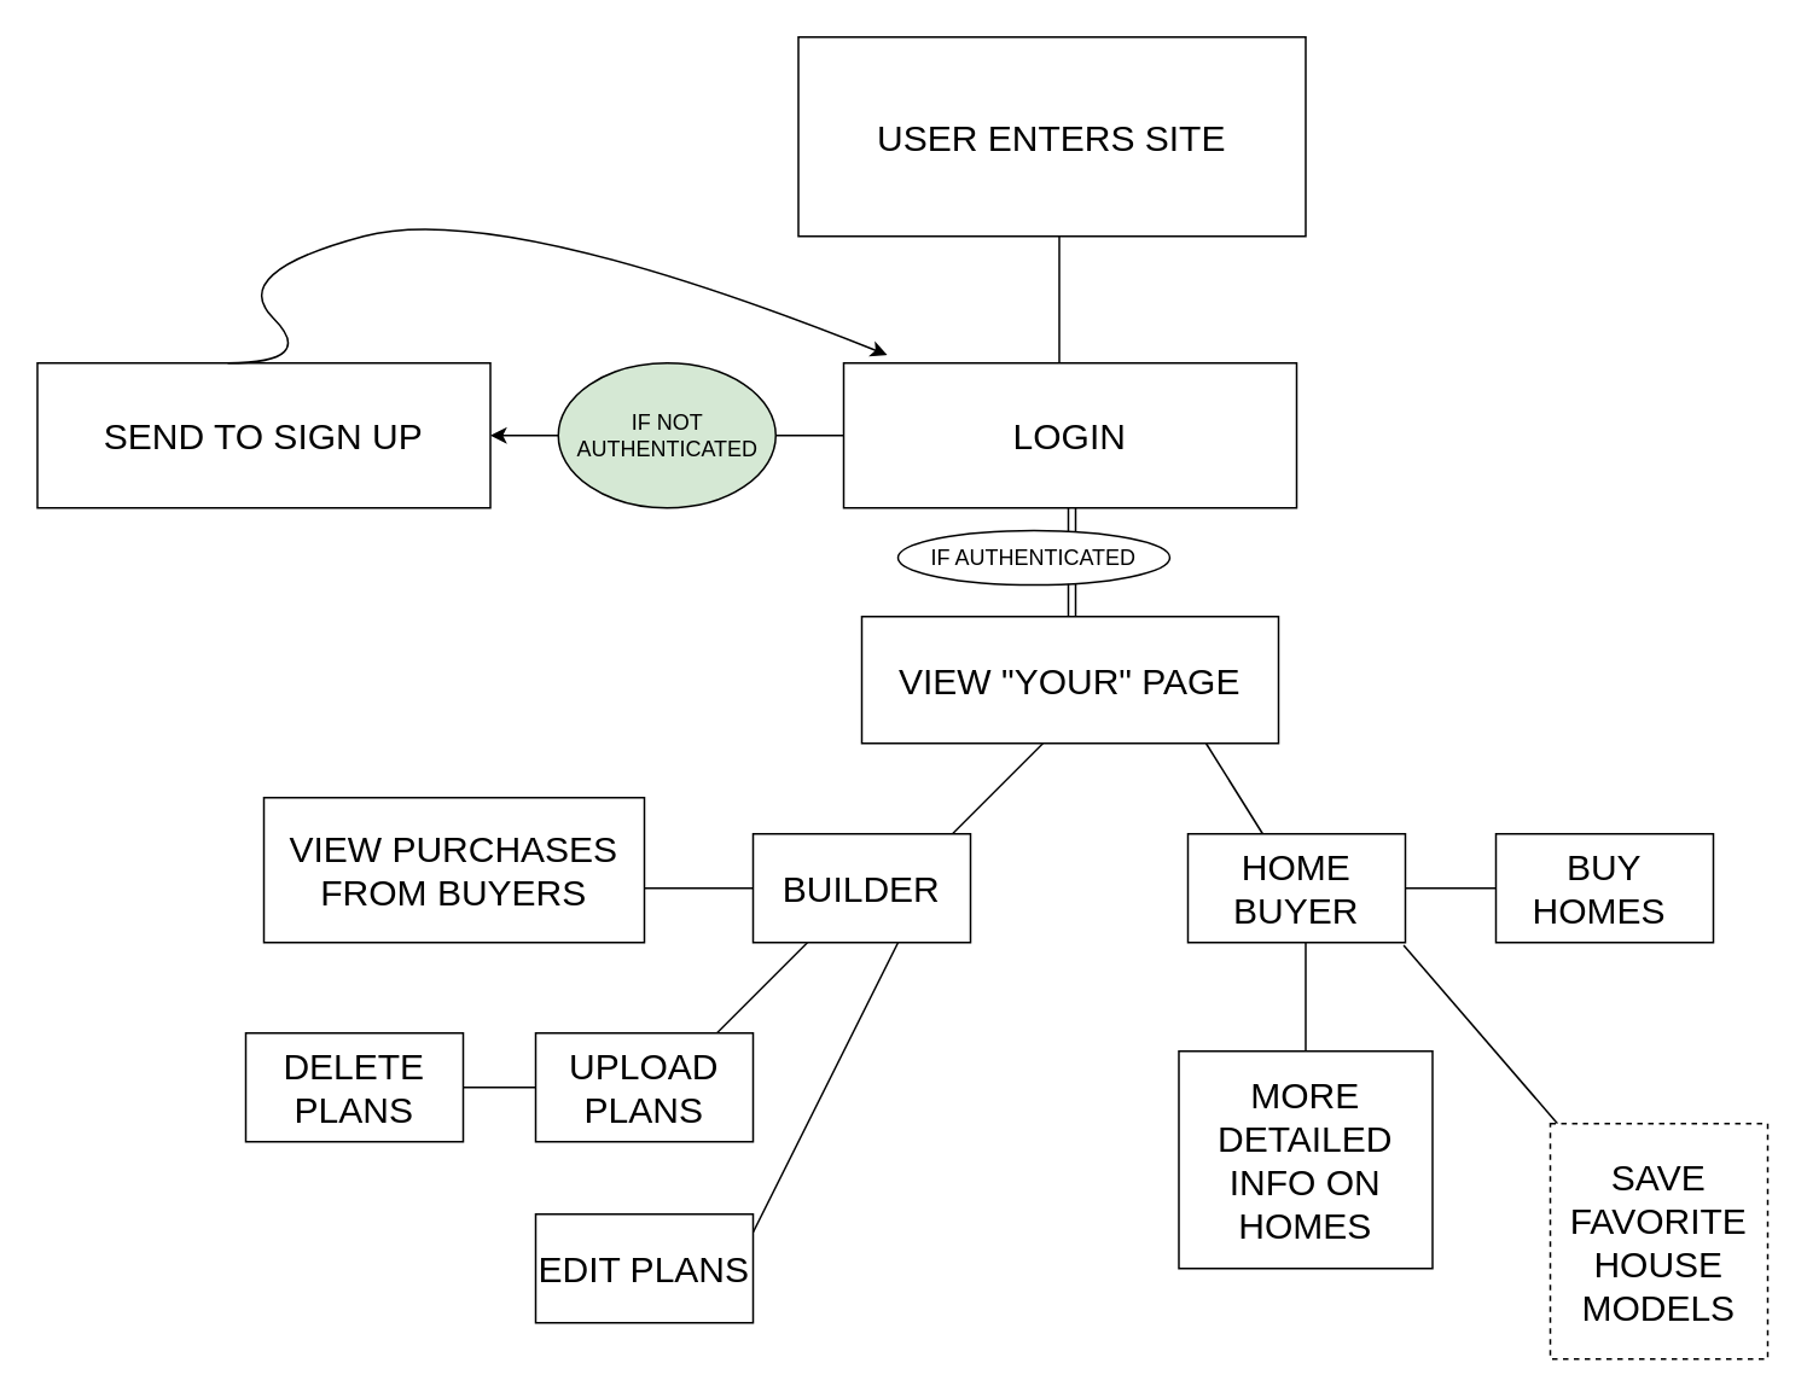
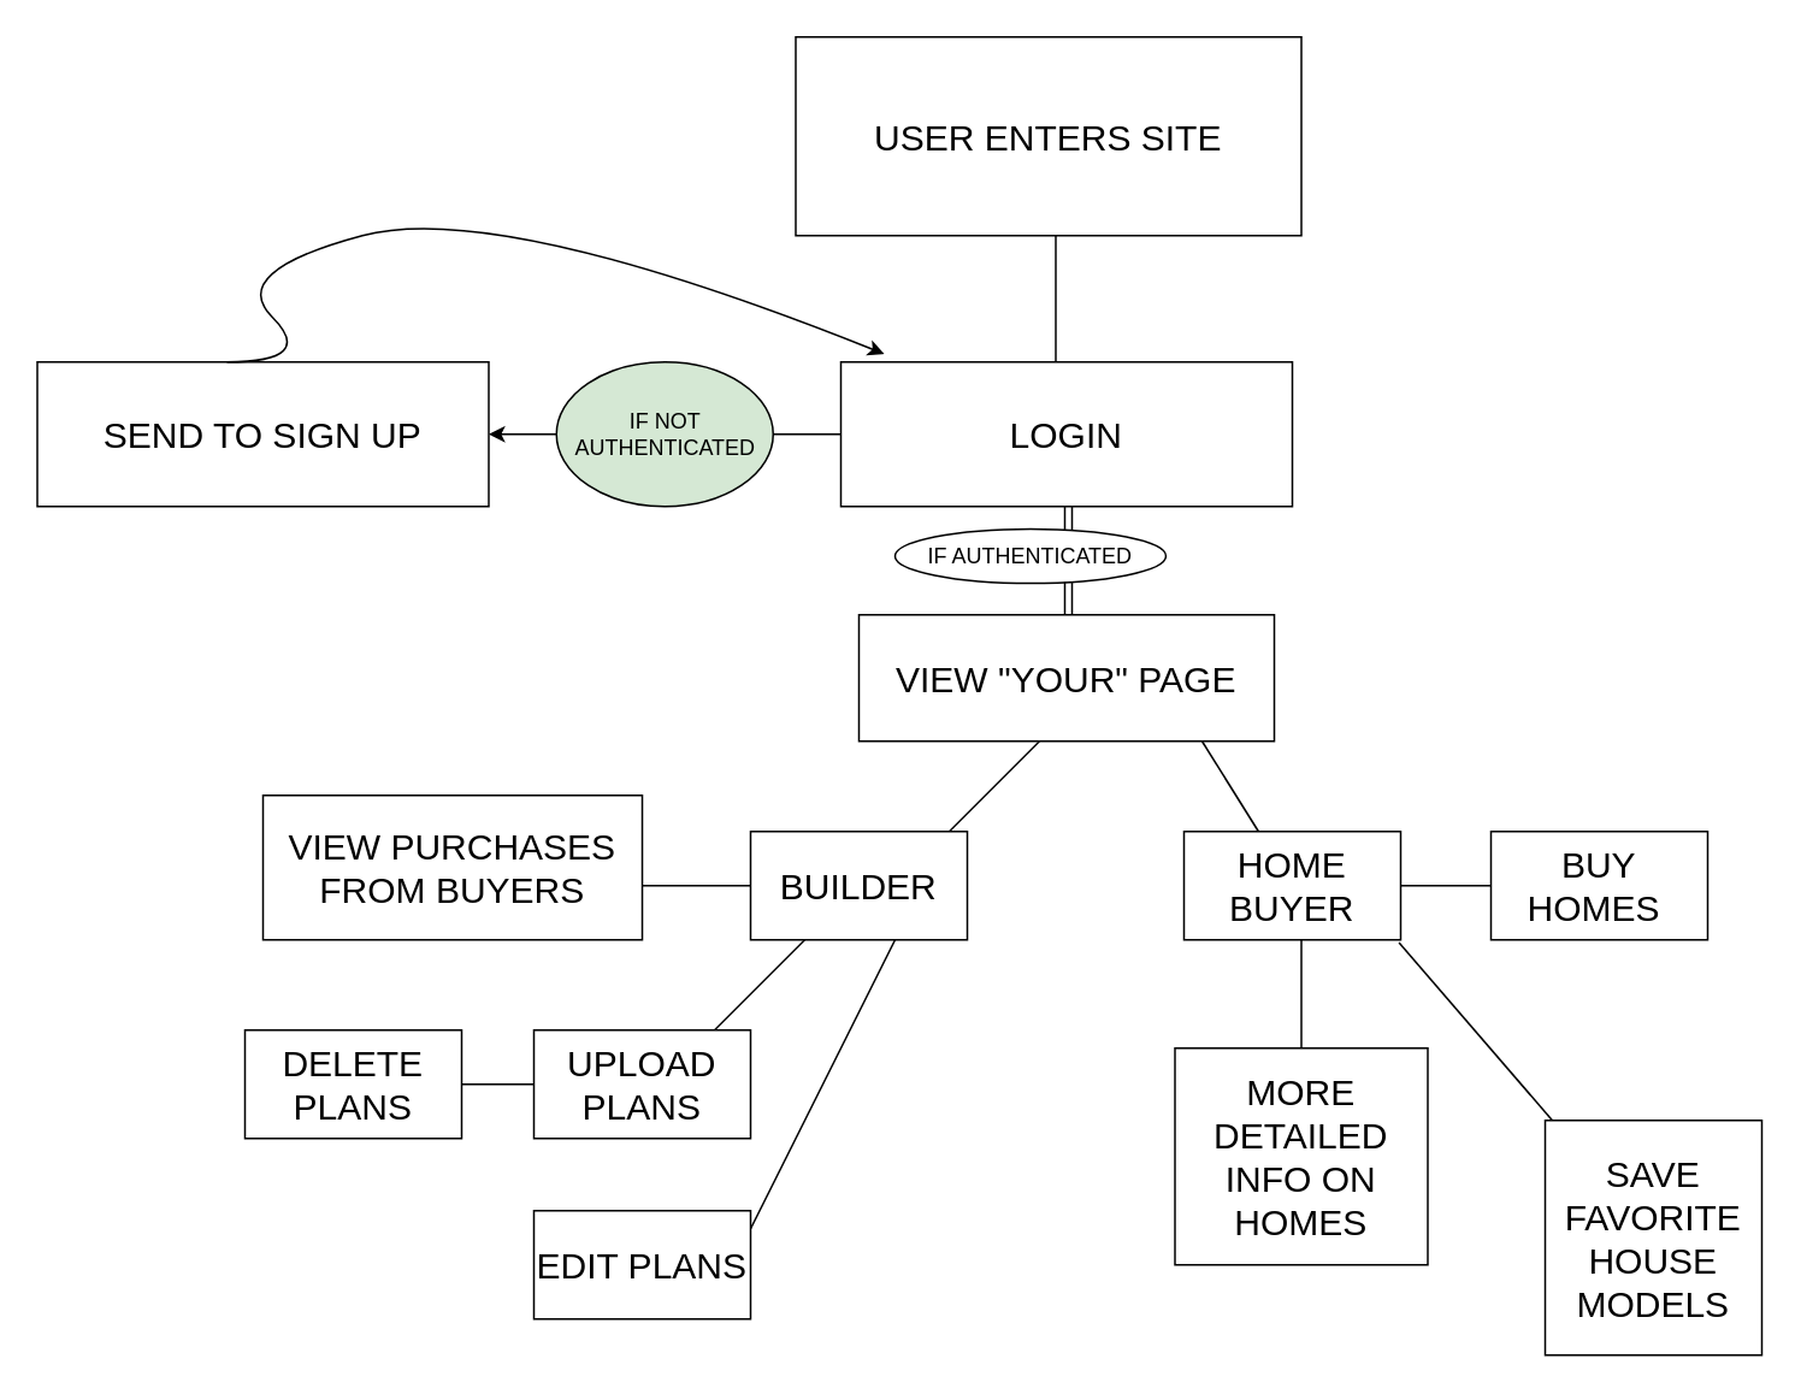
- <mxCell id="29" value="&lt;font style=&quot;font-size: 20px&quot;&gt;SAVE FAVORITE HOUSE MODELS&lt;/font&gt;" style="rounded=0;whiteSpace=wrap;html=1;dashed=1;" vertex="1" parent="1"><mxGeometry x="855" y="620" width="120" height="130" as="geometry" /></mxCell>
+ <mxCell id="29" value="&lt;font style=&quot;font-size: 20px&quot;&gt;SAVE FAVORITE HOUSE MODELS&lt;/font&gt;" style="rounded=0;whiteSpace=wrap;html=1;" vertex="1" parent="1"><mxGeometry x="855" y="620" width="120" height="130" as="geometry" /></mxCell>
